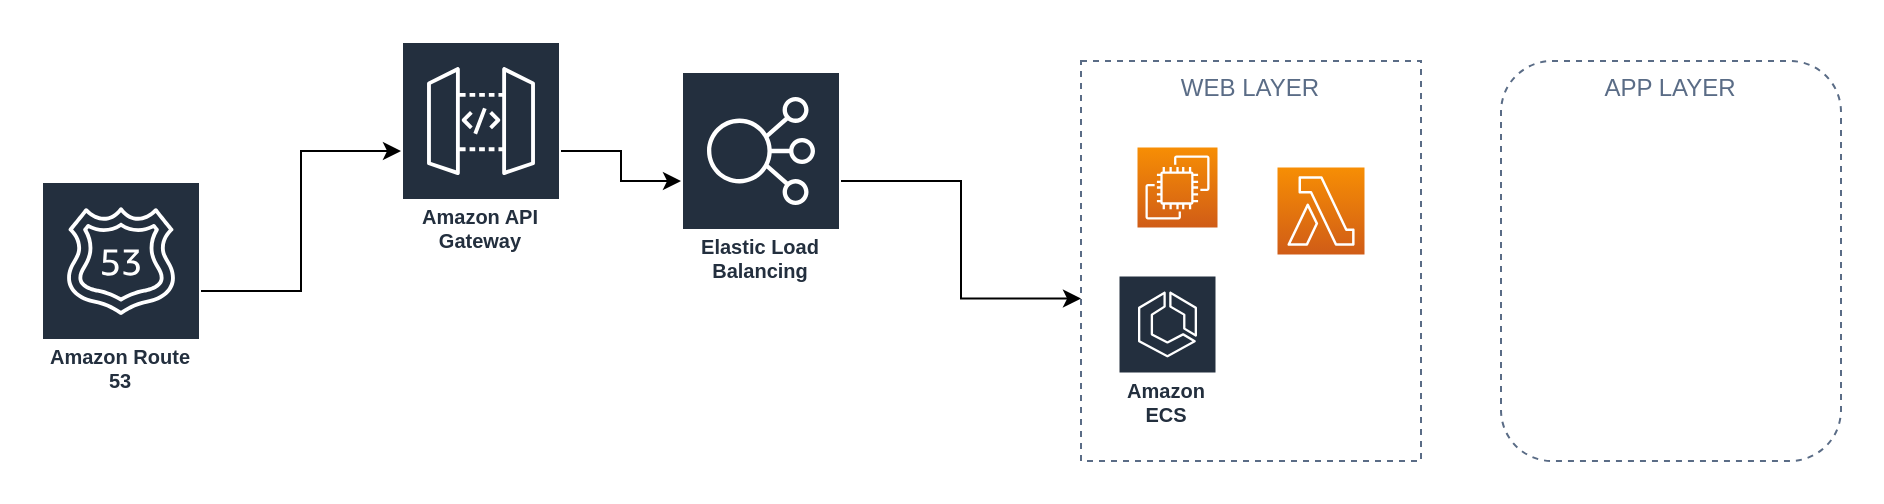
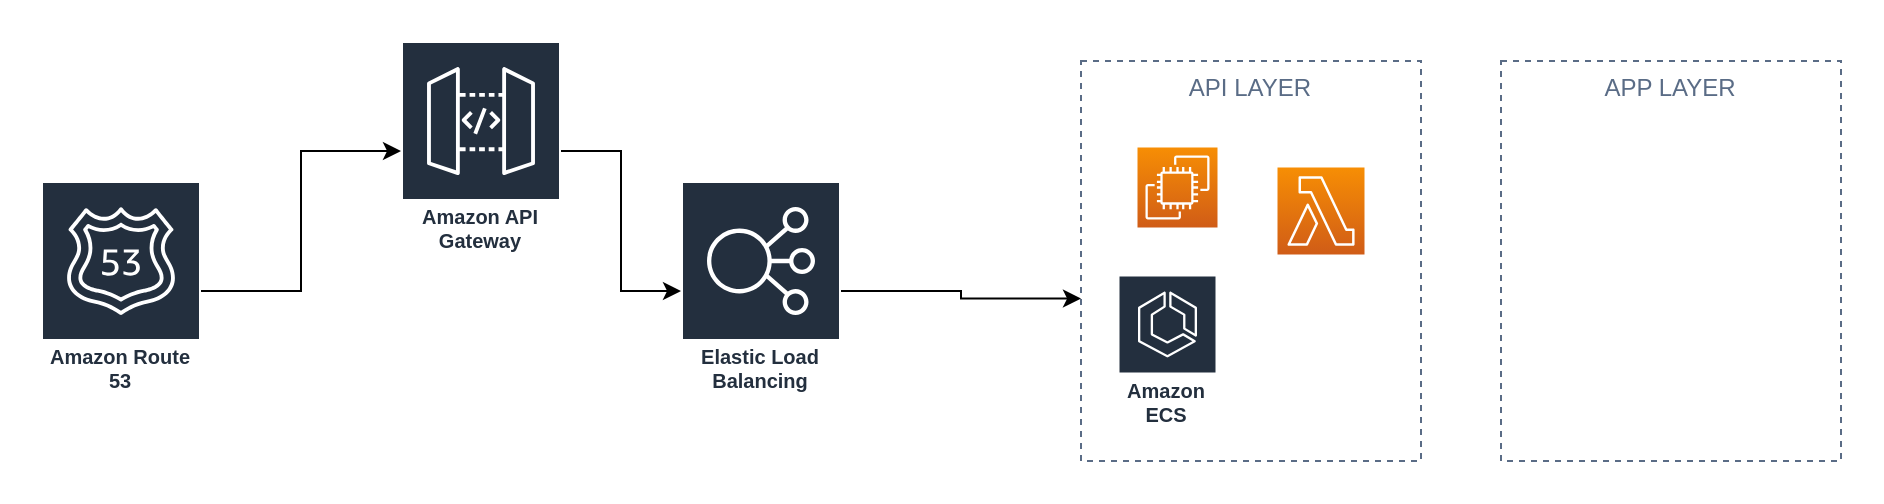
- <mxCell id="8" value="WEB LAYER" style="fillColor=none;strokeColor=#5A6C86;dashed=1;verticalAlign=top;fontStyle=0;fontColor=#5A6C86;whiteSpace=wrap;html=1;" vertex="1" parent="1"><mxGeometry x="540" y="30" width="170" height="200" as="geometry" /></mxCell>
+ <mxCell id="8" value="API LAYER" style="fillColor=none;strokeColor=#5A6C86;dashed=1;verticalAlign=top;fontStyle=0;fontColor=#5A6C86;whiteSpace=wrap;html=1;" vertex="1" parent="1"><mxGeometry x="540" y="30" width="170" height="200" as="geometry" /></mxCell>
- <mxCell id="7" value="Elastic Load Balancing" style="sketch=0;outlineConnect=0;fontColor=#232F3E;gradientColor=none;strokeColor=#ffffff;fillColor=#232F3E;dashed=0;verticalLabelPosition=middle;verticalAlign=bottom;align=center;html=1;whiteSpace=wrap;fontSize=10;fontStyle=1;spacing=3;shape=mxgraph.aws4.productIcon;prIcon=mxgraph.aws4.elastic_load_balancing;" vertex="1" parent="1"><mxGeometry x="340" y="35" width="80" height="110" as="geometry" /></mxCell>
+ <mxCell id="7" value="Elastic Load Balancing" style="sketch=0;outlineConnect=0;fontColor=#232F3E;gradientColor=none;strokeColor=#ffffff;fillColor=#232F3E;dashed=0;verticalLabelPosition=middle;verticalAlign=bottom;align=center;html=1;whiteSpace=wrap;fontSize=10;fontStyle=1;spacing=3;shape=mxgraph.aws4.productIcon;prIcon=mxgraph.aws4.elastic_load_balancing;" vertex="1" parent="1"><mxGeometry x="340" y="90" width="80" height="110" as="geometry" /></mxCell>
- <mxCell id="12" value="APP LAYER" style="fillColor=none;strokeColor=#5A6C86;dashed=1;verticalAlign=top;fontStyle=0;fontColor=#5A6C86;whiteSpace=wrap;html=1;rounded=1;" vertex="1" parent="1"><mxGeometry x="750" y="30" width="170" height="200" as="geometry" /></mxCell>
+ <mxCell id="12" value="APP LAYER" style="fillColor=none;strokeColor=#5A6C86;dashed=1;verticalAlign=top;fontStyle=0;fontColor=#5A6C86;whiteSpace=wrap;html=1;" vertex="1" parent="1"><mxGeometry x="750" y="30" width="170" height="200" as="geometry" /></mxCell>
